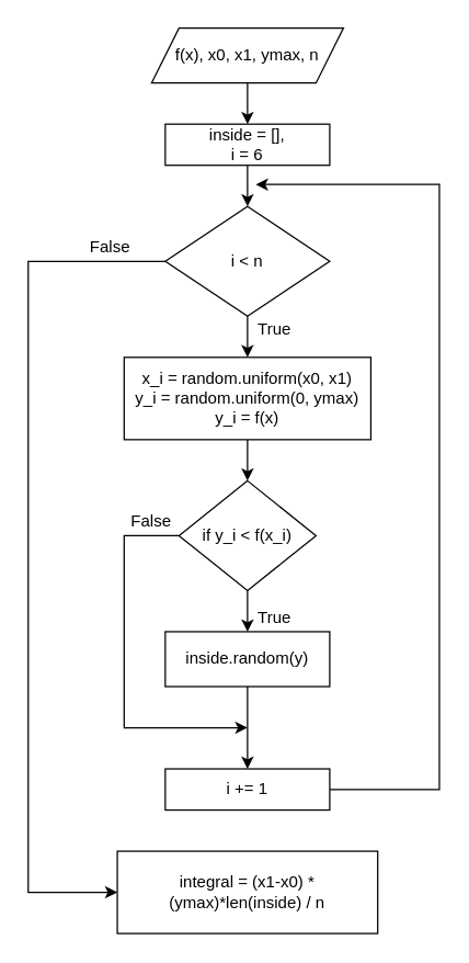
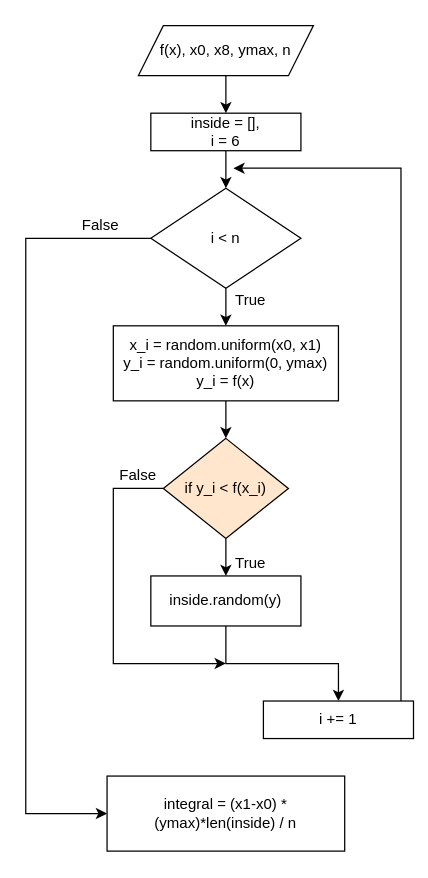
- <mxCell id="5" value="f(x), x0, x1, ymax, n" style="shape=parallelogram;perimeter=parallelogramPerimeter;whiteSpace=wrap;html=1;fixedSize=1;" parent="1" vertex="1"><mxGeometry x="110" y="20" width="140" height="40" as="geometry" /></mxCell>
+ <mxCell id="5" value="f(x), x0, x8, ymax, n" style="shape=parallelogram;perimeter=parallelogramPerimeter;whiteSpace=wrap;html=1;fixedSize=1;" parent="1" vertex="1"><mxGeometry x="110" y="20" width="140" height="40" as="geometry" /></mxCell>
- <mxCell id="13" value="if y_i &amp;lt; f(x_i)" style="rhombus;whiteSpace=wrap;html=1;" parent="1" vertex="1"><mxGeometry x="130" y="350" width="100" height="80" as="geometry" /></mxCell>
+ <mxCell id="13" value="if y_i &amp;lt; f(x_i)" style="rhombus;whiteSpace=wrap;html=1;fillColor=#ffe6cc;" parent="1" vertex="1"><mxGeometry x="130" y="350" width="100" height="80" as="geometry" /></mxCell>
- <mxCell id="17" value="i += 1" style="rounded=0;whiteSpace=wrap;html=1;" vertex="1" parent="1"><mxGeometry x="120" y="560" width="120" height="30" as="geometry" /></mxCell>
+ <mxCell id="17" value="i += 1" style="rounded=0;whiteSpace=wrap;html=1;" vertex="1" parent="1"><mxGeometry x="210" y="560" width="120" height="30" as="geometry" /></mxCell>
